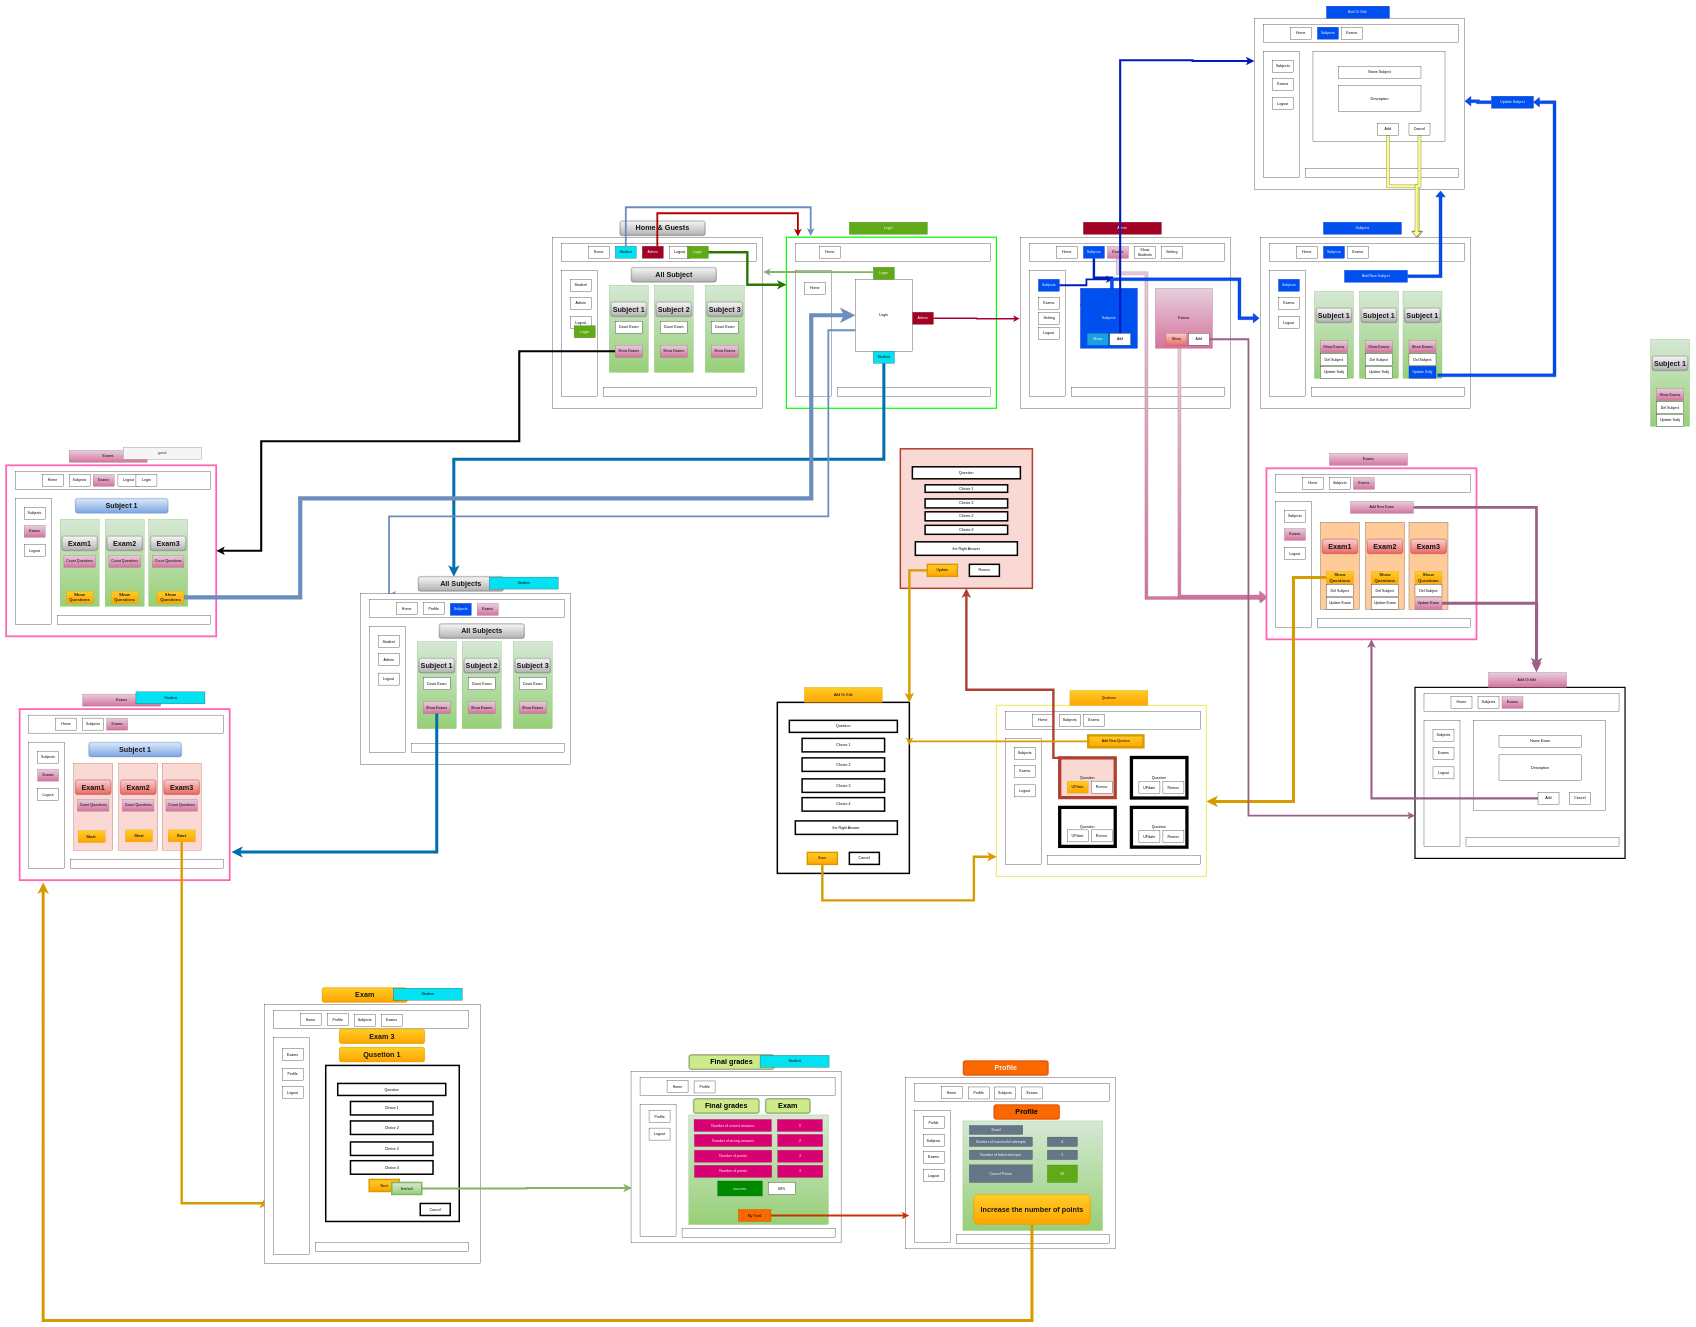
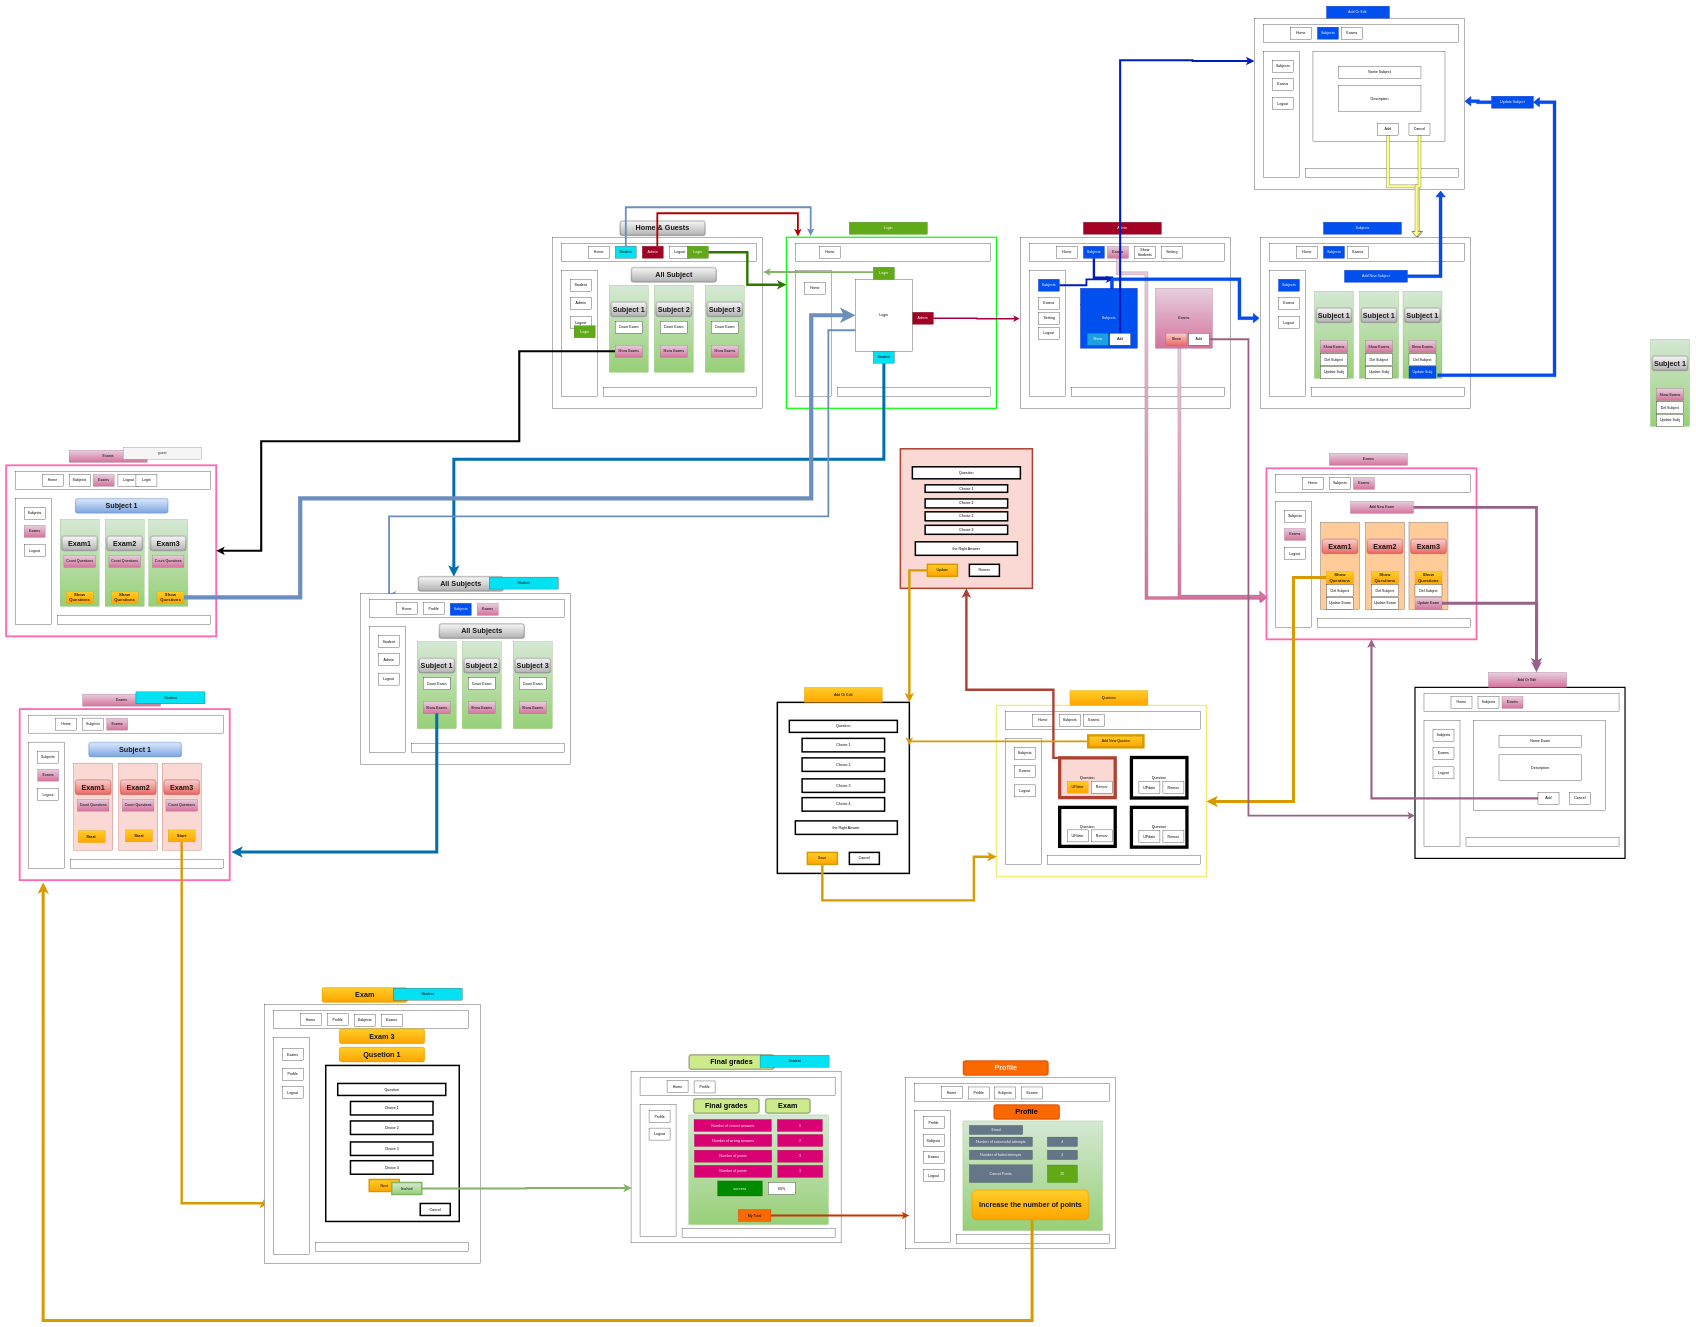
- <mxCell id="377" value="&lt;h1&gt;&lt;font color=&quot;#181616&quot;&gt;Increase the number of points&lt;/font&gt;&lt;br&gt;&lt;/h1&gt;" style="shape=ext;double=1;rounded=1;whiteSpace=wrap;html=1;fillColor=#ffcd28;gradientColor=#ffa500;strokeColor=#d79b00;" vertex="1" parent="1"><mxGeometry x="3243.5" y="3980" width="390" height="100" as="geometry" /></mxCell>
+ <mxCell id="377" value="&lt;h1&gt;&lt;font color=&quot;#181616&quot;&gt;Increase the number of points&lt;/font&gt;&lt;br&gt;&lt;/h1&gt;" style="shape=ext;double=1;rounded=1;whiteSpace=wrap;html=1;fillColor=#ffcd28;gradientColor=#ffa500;strokeColor=#d79b00;" vertex="1" parent="1"><mxGeometry x="3238.5" y="3965" width="390" height="100" as="geometry" /></mxCell>
